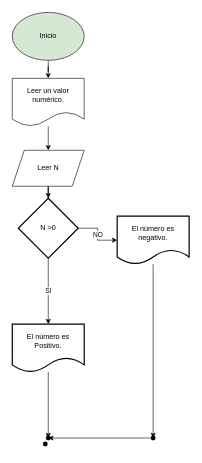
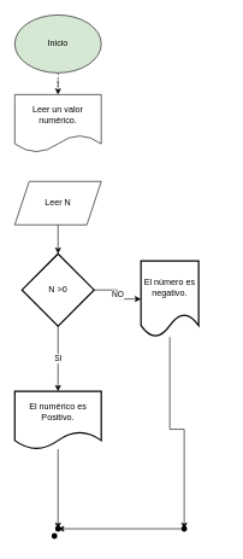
- <mxCell id="2" value="" style="edgeStyle=orthogonalEdgeStyle;rounded=0;orthogonalLoop=1;jettySize=auto;html=1;" edge="1" parent="1" source="3" target="5"><mxGeometry relative="1" as="geometry" /></mxCell>
+ <mxCell id="2" value="" style="edgeStyle=orthogonalEdgeStyle;rounded=0;orthogonalLoop=1;jettySize=auto;html=1;dashed=1;" edge="1" parent="1" source="3" target="5"><mxGeometry relative="1" as="geometry" /></mxCell>
- <mxCell id="4" value="" style="edgeStyle=orthogonalEdgeStyle;rounded=0;orthogonalLoop=1;jettySize=auto;html=1;" edge="1" parent="1" source="5" target="7"><mxGeometry relative="1" as="geometry" /></mxCell>
- <mxCell id="10" value="N &amp;gt;0" style="strokeWidth=2;html=1;shape=mxgraph.flowchart.decision;whiteSpace=wrap;" vertex="1" parent="1"><mxGeometry x="30" y="330" width="100" height="100" as="geometry" /></mxCell>
+ <mxCell id="10" value="N &amp;gt;0" style="strokeWidth=2;html=1;shape=mxgraph.flowchart.decision;whiteSpace=wrap;" vertex="1" parent="1"><mxGeometry x="30" y="350" width="100" height="100" as="geometry" /></mxCell>
- <mxCell id="12" value="El número es negativo." style="shape=document;whiteSpace=wrap;html=1;boundedLbl=1;strokeWidth=2;" vertex="1" parent="1"><mxGeometry x="195" y="360" width="120" height="80" as="geometry" /></mxCell>
+ <mxCell id="12" value="El número es negativo." style="shape=document;whiteSpace=wrap;html=1;boundedLbl=1;strokeWidth=2;" vertex="1" parent="1"><mxGeometry x="195" y="360" width="80" height="105" as="geometry" /></mxCell>
- <mxCell id="14" value="El número es Positivo." style="shape=document;whiteSpace=wrap;html=1;boundedLbl=1;strokeWidth=2;" vertex="1" parent="1"><mxGeometry x="20" y="540" width="120" height="80" as="geometry" /></mxCell>
+ <mxCell id="14" value="El numérico es Positivo." style="shape=document;whiteSpace=wrap;html=1;boundedLbl=1;strokeWidth=2;" vertex="1" parent="1"><mxGeometry x="20" y="540" width="120" height="80" as="geometry" /></mxCell>
